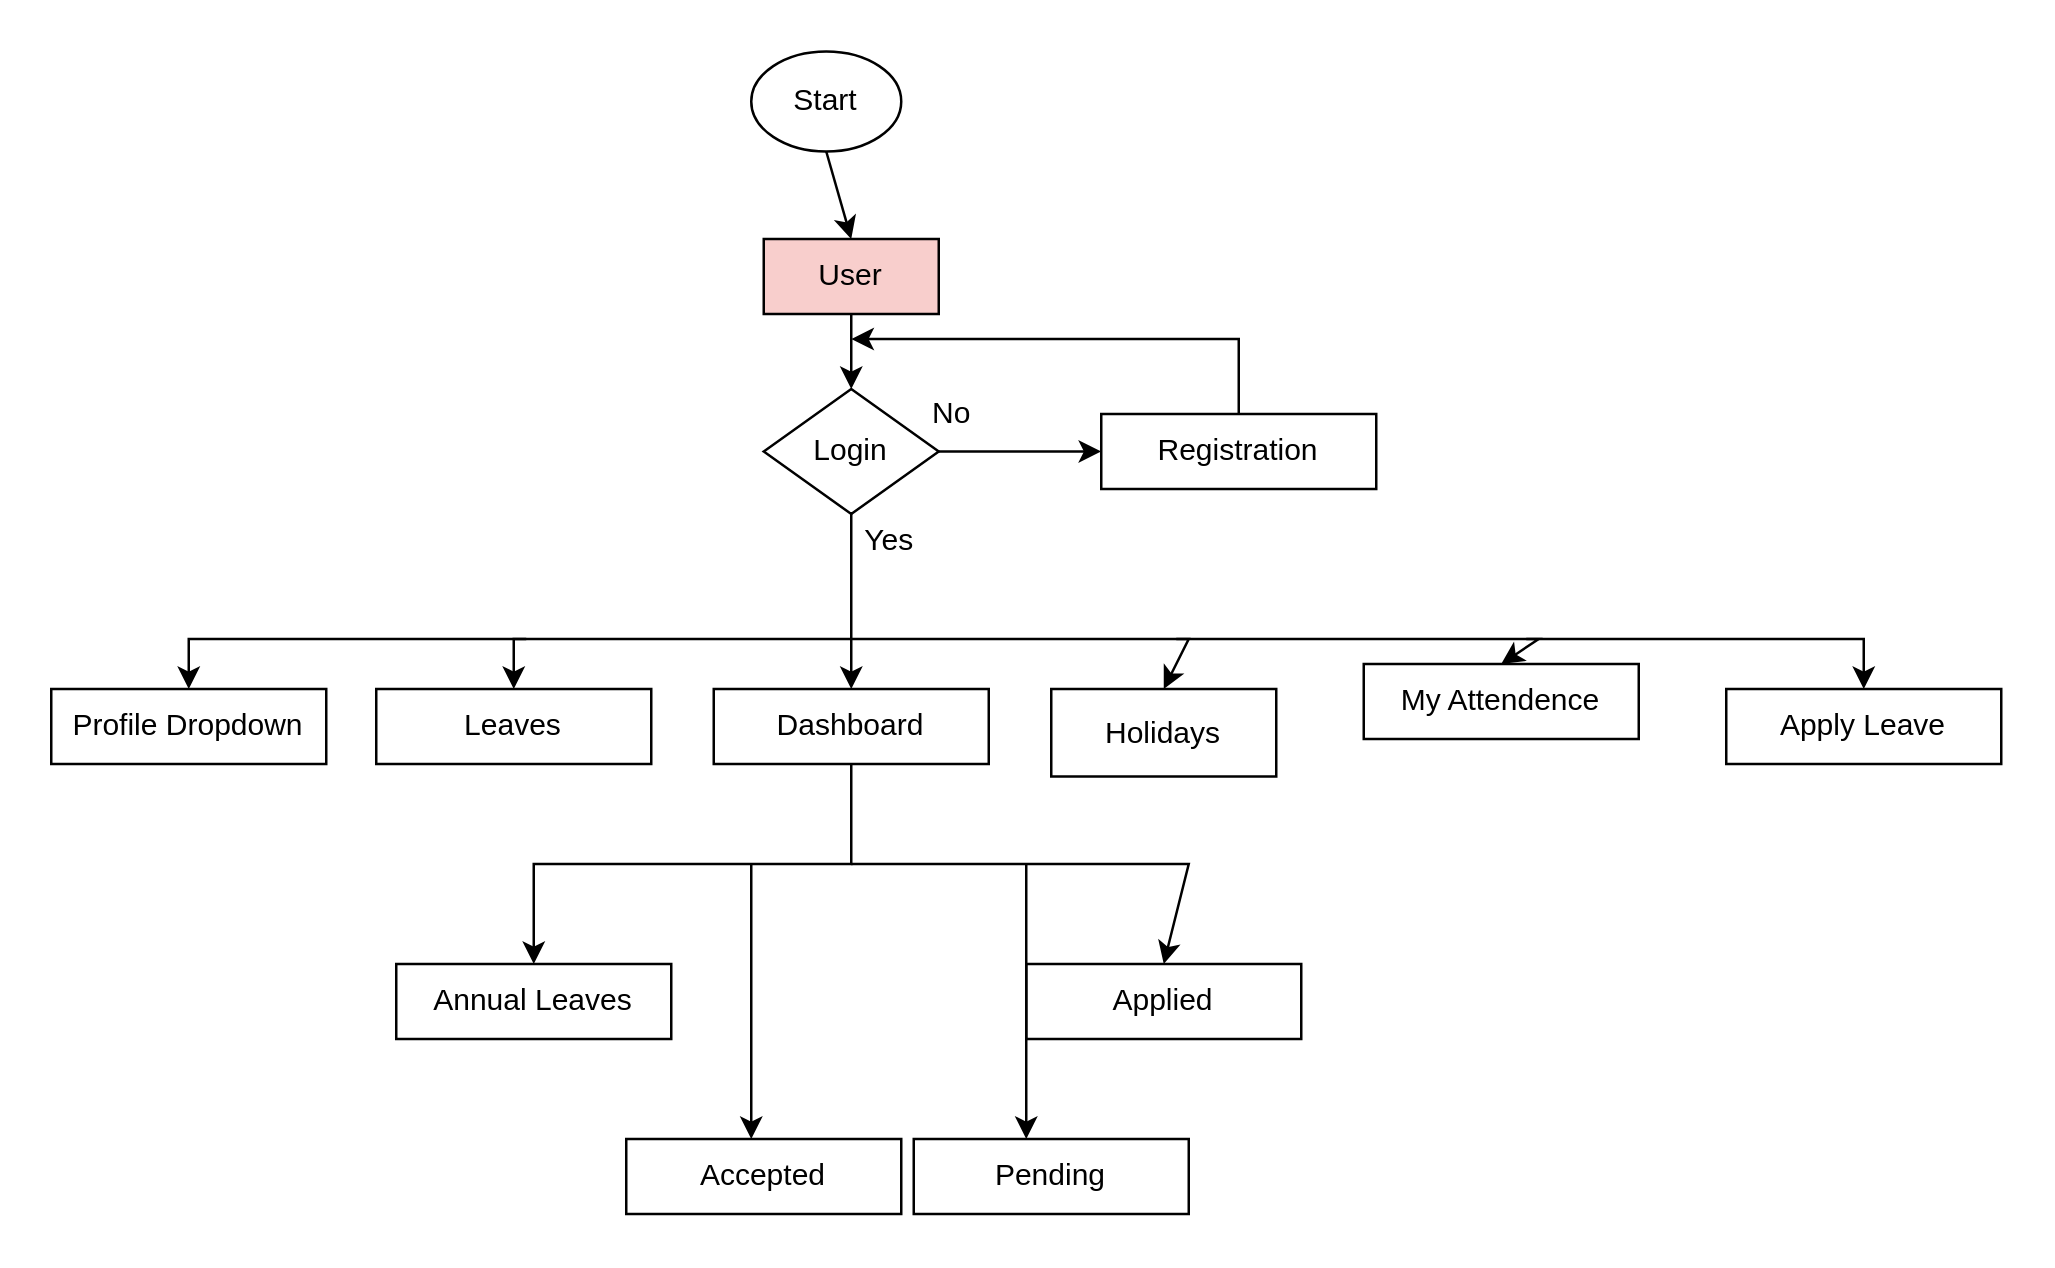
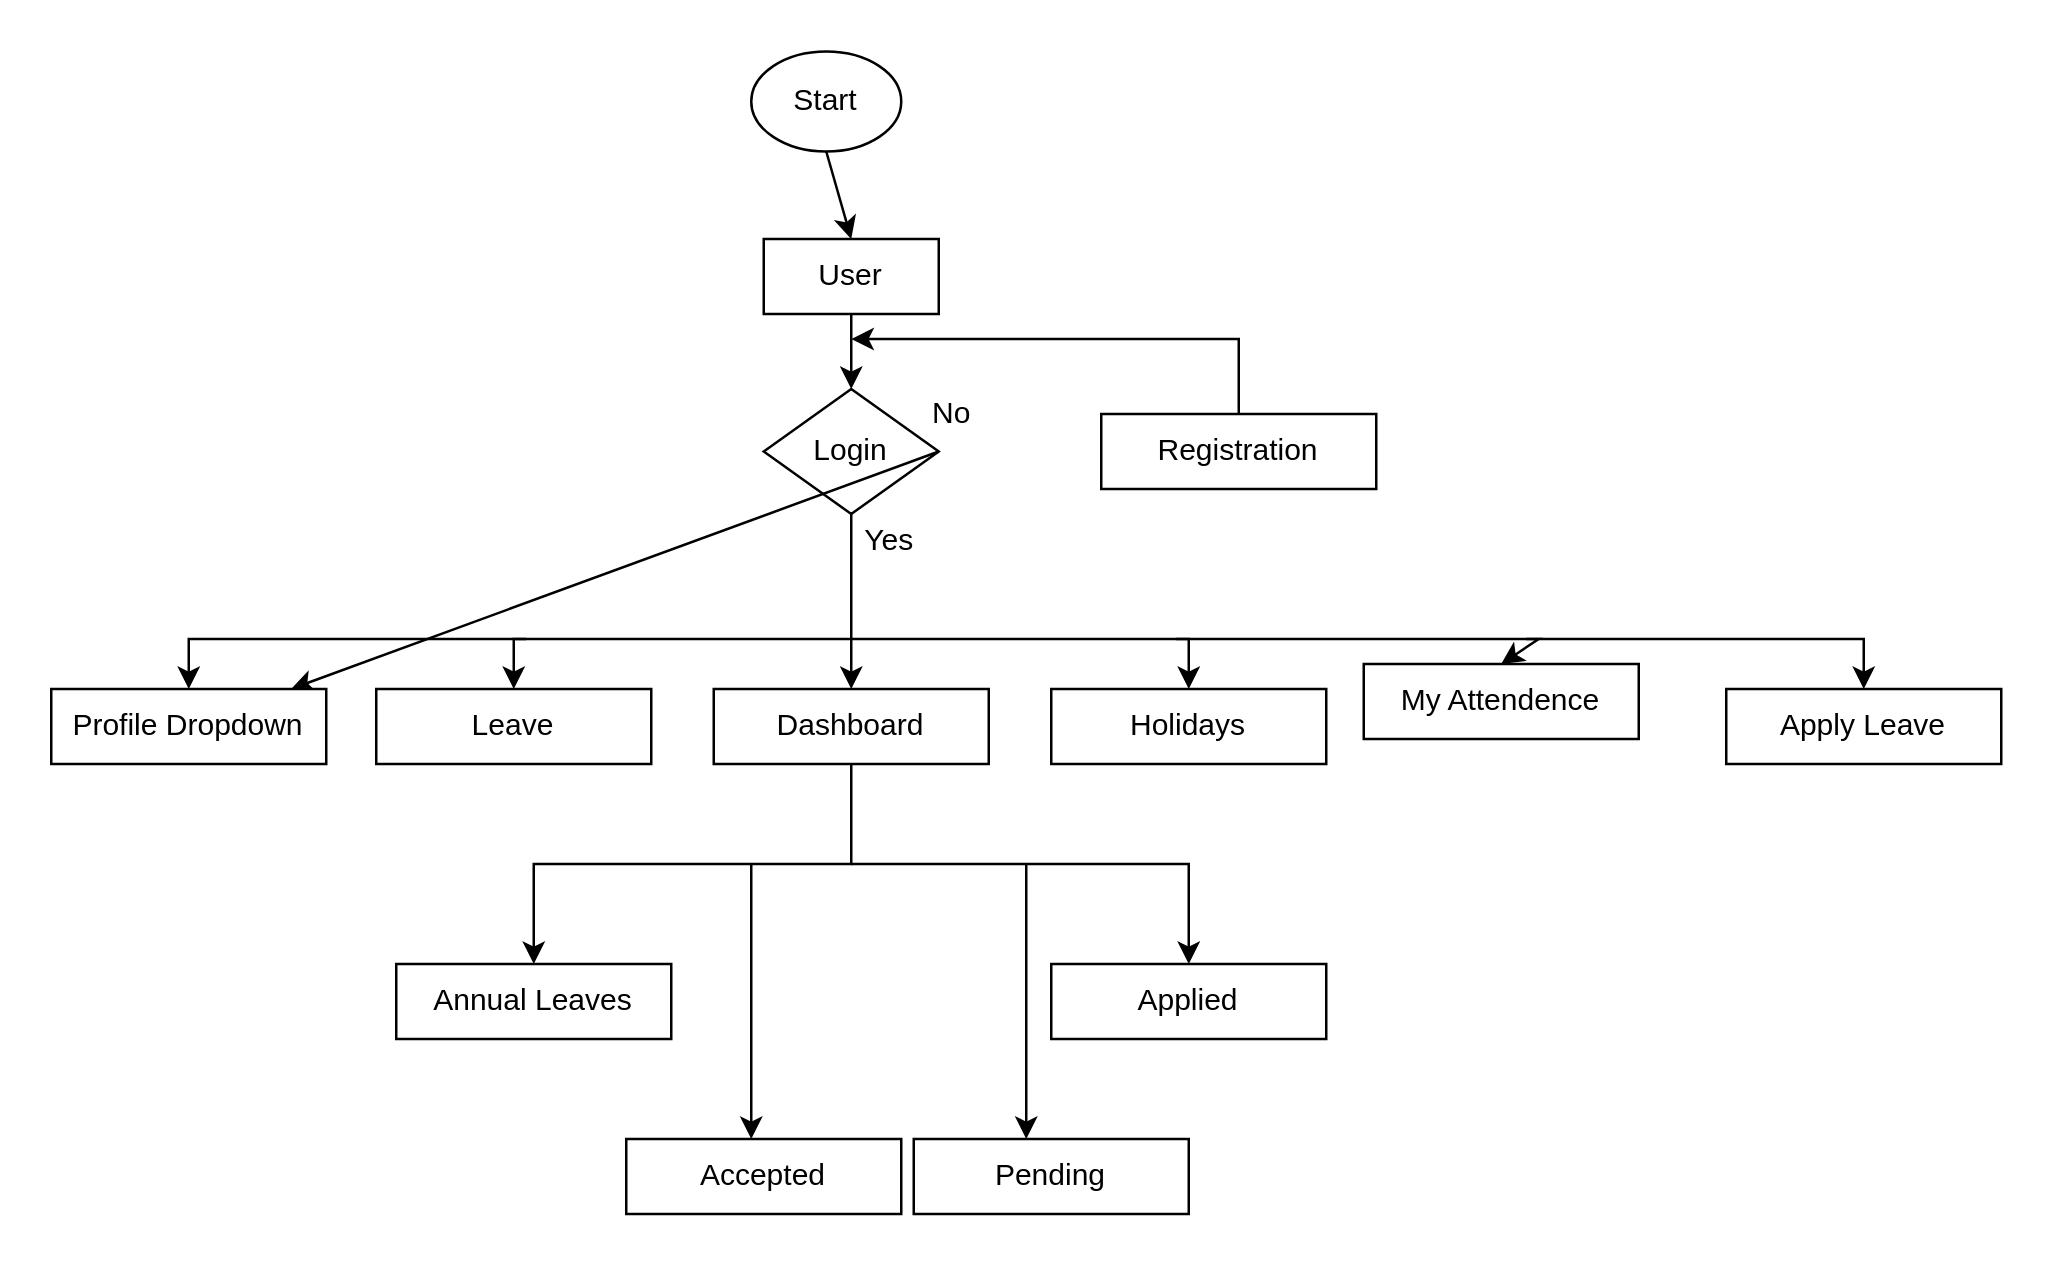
- <mxCell id="3" value="User" style="rounded=0;whiteSpace=wrap;html=1;fillColor=#f8cecc;" vertex="1" parent="1"><mxGeometry x="305" y="95" width="70" height="30" as="geometry" /></mxCell>
+ <mxCell id="3" value="User" style="rounded=0;whiteSpace=wrap;html=1;" vertex="1" parent="1"><mxGeometry x="305" y="95" width="70" height="30" as="geometry" /></mxCell>
- <mxCell id="11" value="" style="endArrow=classic;html=1;rounded=0;exitX=1;exitY=0.5;exitDx=0;exitDy=0;entryX=0;entryY=0.5;entryDx=0;entryDy=0;" edge="1" parent="1" source="4" target="10"><mxGeometry width="50" height="50" relative="1" as="geometry"><mxPoint x="380" y="315" as="sourcePoint" /><mxPoint x="430" y="265" as="targetPoint" /></mxGeometry></mxCell>
+ <mxCell id="11" value="" style="endArrow=classic;html=1;rounded=0;exitX=1;exitY=0.5;exitDx=0;exitDy=0;" edge="1" parent="1" source="4" target="28"><mxGeometry width="50" height="50" relative="1" as="geometry"><mxPoint x="380" y="315" as="sourcePoint" /><mxPoint x="430" y="265" as="targetPoint" /></mxGeometry></mxCell>
- <mxCell id="14" value="Leaves" style="rounded=0;whiteSpace=wrap;html=1;" vertex="1" parent="1"><mxGeometry x="150" y="275" width="110" height="30" as="geometry" /></mxCell>
+ <mxCell id="14" value="Leave" style="rounded=0;whiteSpace=wrap;html=1;" vertex="1" parent="1"><mxGeometry x="150" y="275" width="110" height="30" as="geometry" /></mxCell>
- <mxCell id="15" value="Holidays" style="rounded=0;whiteSpace=wrap;html=1;" vertex="1" parent="1"><mxGeometry x="420" y="275" width="90" height="35" as="geometry" /></mxCell>
+ <mxCell id="15" value="Holidays" style="rounded=0;whiteSpace=wrap;html=1;" vertex="1" parent="1"><mxGeometry x="420" y="275" width="110" height="30" as="geometry" /></mxCell>
- <mxCell id="22" value="Applied" style="rounded=0;whiteSpace=wrap;html=1;" vertex="1" parent="1"><mxGeometry x="410" y="385" width="110" height="30" as="geometry" /></mxCell>
+ <mxCell id="22" value="Applied" style="rounded=0;whiteSpace=wrap;html=1;" vertex="1" parent="1"><mxGeometry x="420" y="385" width="110" height="30" as="geometry" /></mxCell>
